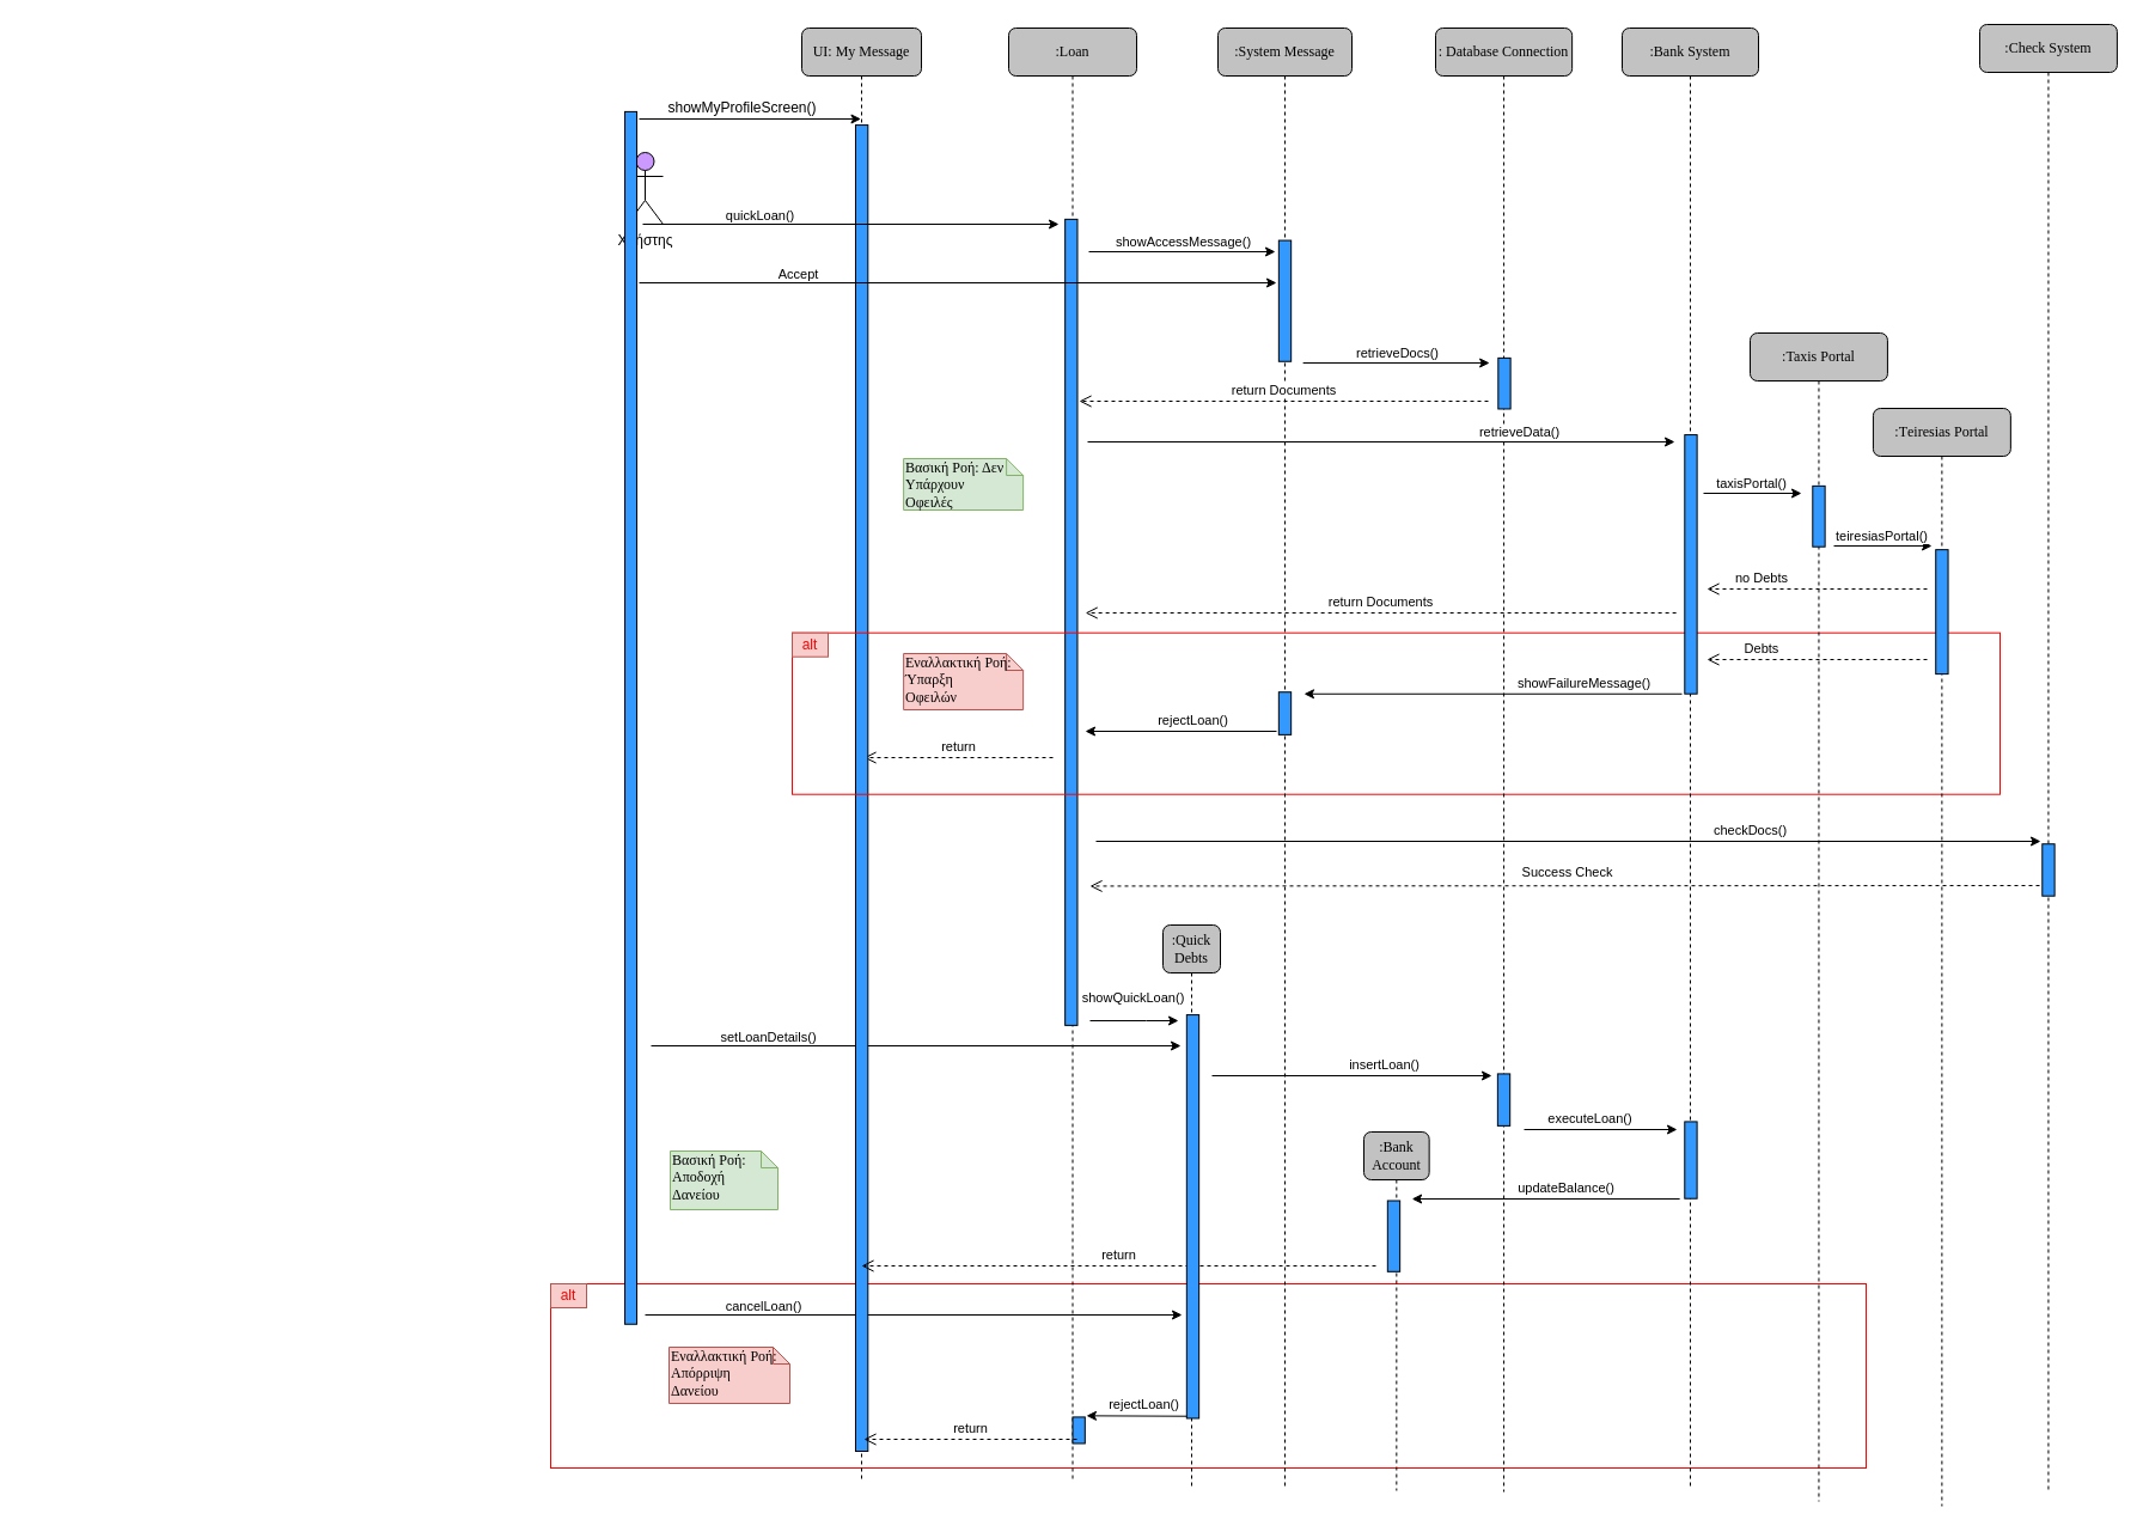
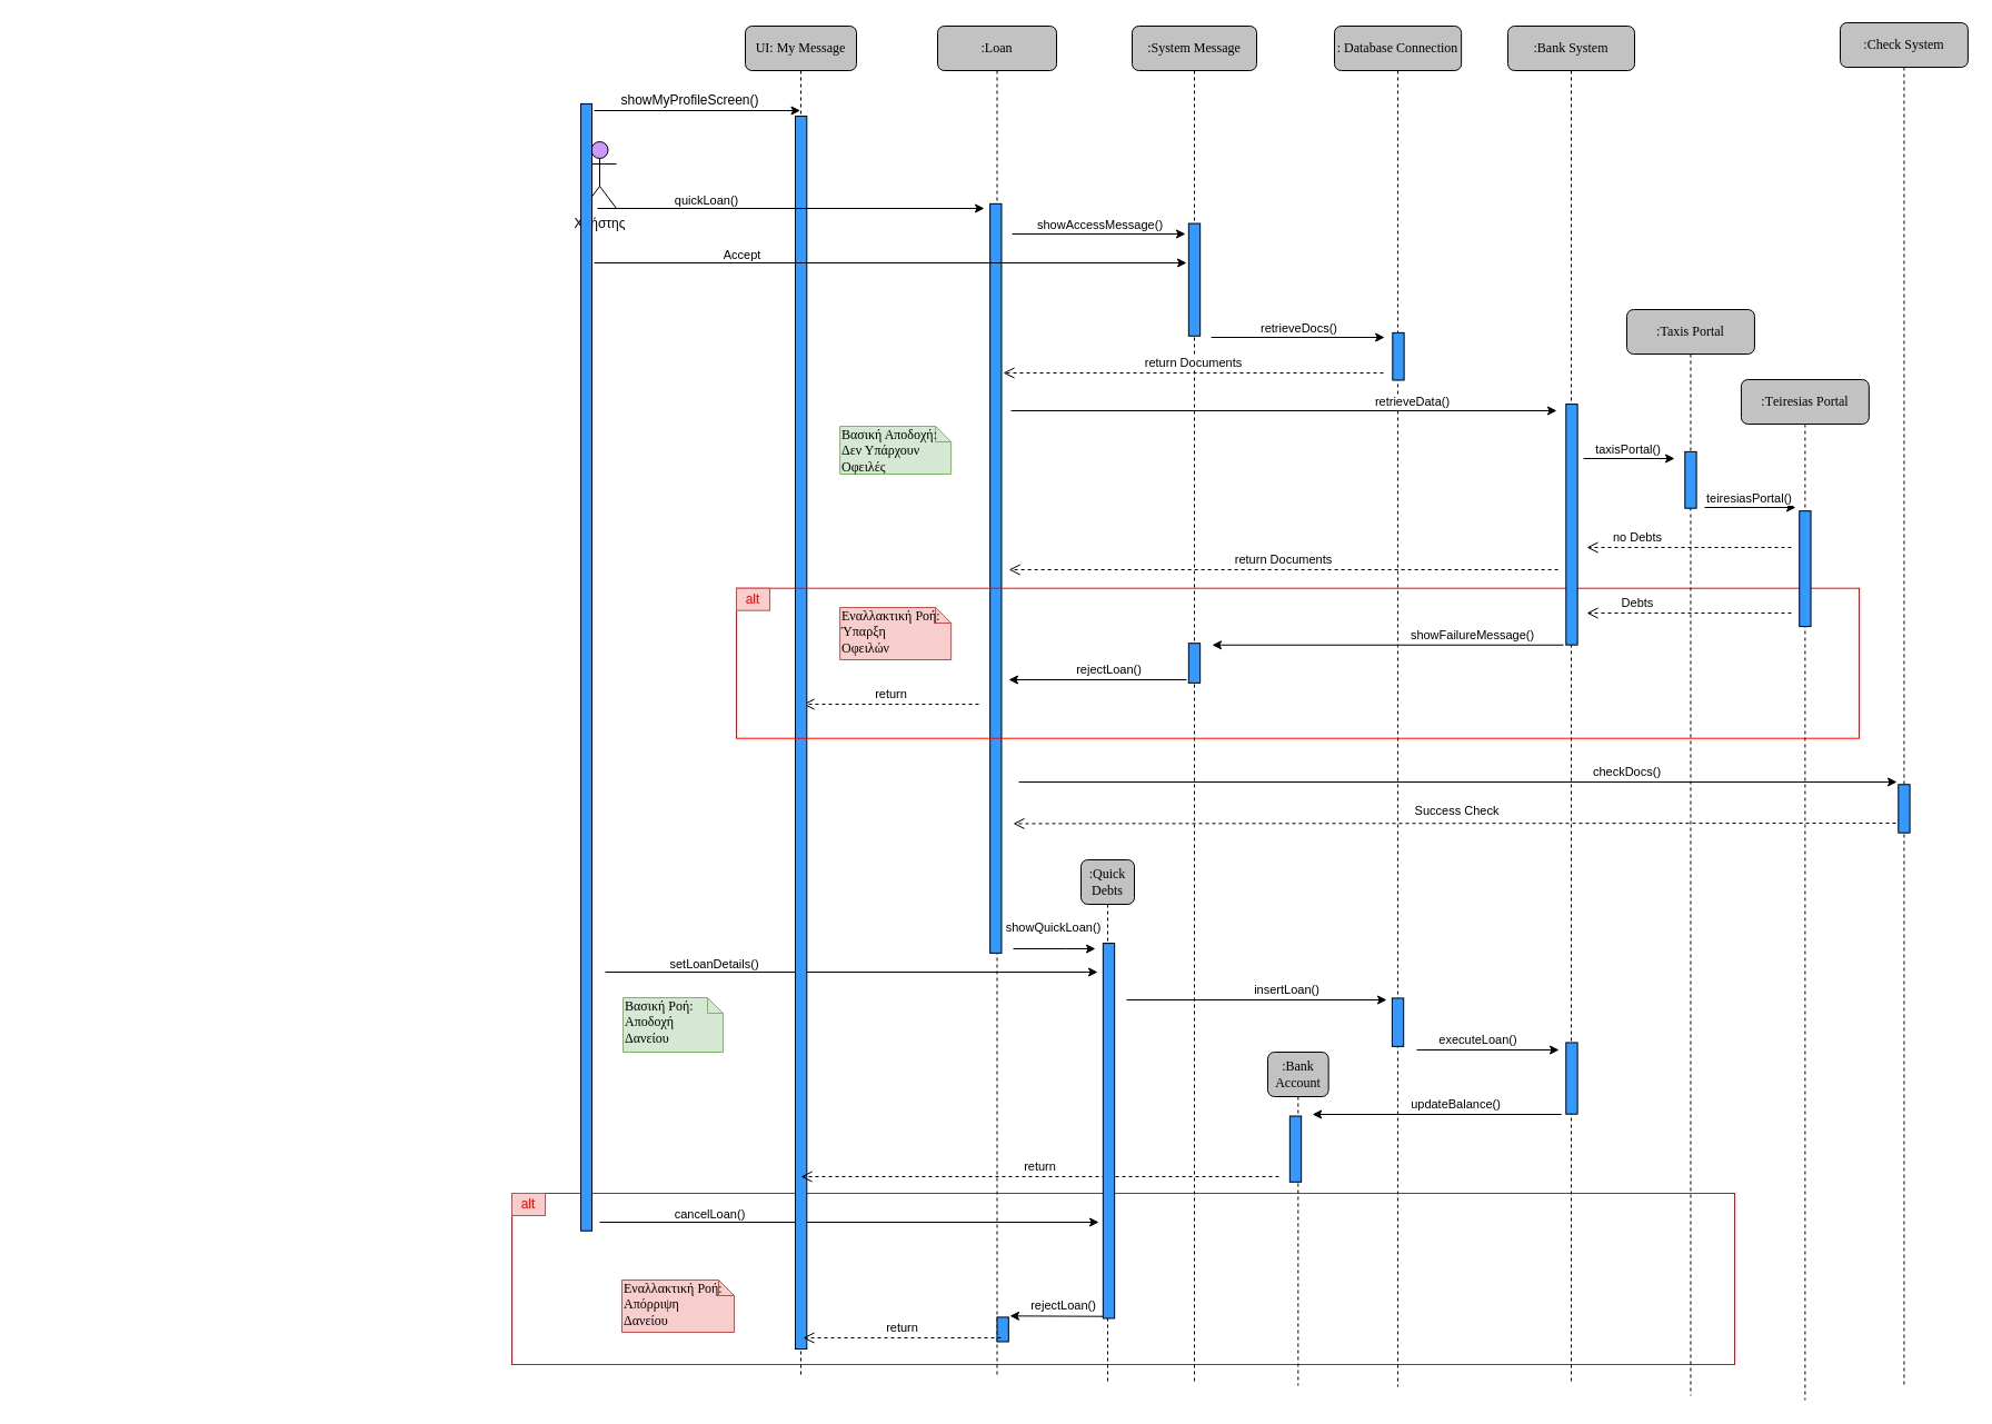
- <mxCell id="78" value="Βασική Ροή: Δεν Υπάρχουν&amp;nbsp;&lt;br&gt;Οφειλές" style="shape=note;whiteSpace=wrap;html=1;size=14;verticalAlign=top;align=left;spacingTop=-6;rounded=0;shadow=0;comic=0;labelBackgroundColor=none;strokeWidth=1;fontFamily=Verdana;fontSize=12;fillColor=#d5e8d4;strokeColor=#82b366;" parent="1" vertex="1"><mxGeometry x="755.13" y="383" width="100" height="43" as="geometry" /></mxCell>
+ <mxCell id="78" value="Βασική Αποδοχή: Δεν Υπάρχουν&amp;nbsp;&lt;br&gt;Οφειλές" style="shape=note;whiteSpace=wrap;html=1;size=14;verticalAlign=top;align=left;spacingTop=-6;rounded=0;shadow=0;comic=0;labelBackgroundColor=none;strokeWidth=1;fontFamily=Verdana;fontSize=12;fillColor=#d5e8d4;strokeColor=#82b366;" parent="1" vertex="1"><mxGeometry x="755.13" y="383" width="100" height="43" as="geometry" /></mxCell>
- <mxCell id="79" value="Βασική Ροή: Αποδοχή&amp;nbsp;&lt;br&gt;Δανείου" style="shape=note;whiteSpace=wrap;html=1;size=14;verticalAlign=top;align=left;spacingTop=-6;rounded=0;shadow=0;comic=0;labelBackgroundColor=none;strokeWidth=1;fontFamily=Verdana;fontSize=12;fillColor=#d5e8d4;strokeColor=#82b366;" parent="1" vertex="1"><mxGeometry x="560" y="962" width="90" height="49" as="geometry" /></mxCell>
+ <mxCell id="79" value="Βασική Ροή: Αποδοχή&amp;nbsp;&lt;br&gt;Δανείου" style="shape=note;whiteSpace=wrap;html=1;size=14;verticalAlign=top;align=left;spacingTop=-6;rounded=0;shadow=0;comic=0;labelBackgroundColor=none;strokeWidth=1;fontFamily=Verdana;fontSize=12;fillColor=#d5e8d4;strokeColor=#82b366;" parent="1" vertex="1"><mxGeometry x="560" y="897" width="90" height="49" as="geometry" /></mxCell>
- <mxCell id="74" value="Εναλλακτική Ροή: Απόρριψη&amp;nbsp;&lt;br&gt;Δανείου" style="shape=note;whiteSpace=wrap;html=1;size=14;verticalAlign=top;align=left;spacingTop=-6;rounded=0;shadow=0;comic=0;labelBackgroundColor=none;strokeWidth=1;fontFamily=Verdana;fontSize=12;fillColor=#f8cecc;strokeColor=#b85450;" parent="1" vertex="1"><mxGeometry x="559" y="1126" width="101" height="47" as="geometry" /></mxCell>
+ <mxCell id="74" value="Εναλλακτική Ροή: Απόρριψη&amp;nbsp;&lt;br&gt;Δανείου" style="shape=note;whiteSpace=wrap;html=1;size=14;verticalAlign=top;align=left;spacingTop=-6;rounded=0;shadow=0;comic=0;labelBackgroundColor=none;strokeWidth=1;fontFamily=Verdana;fontSize=12;fillColor=#f8cecc;strokeColor=#b85450;" parent="1" vertex="1"><mxGeometry x="559" y="1151" width="101" height="47" as="geometry" /></mxCell>
